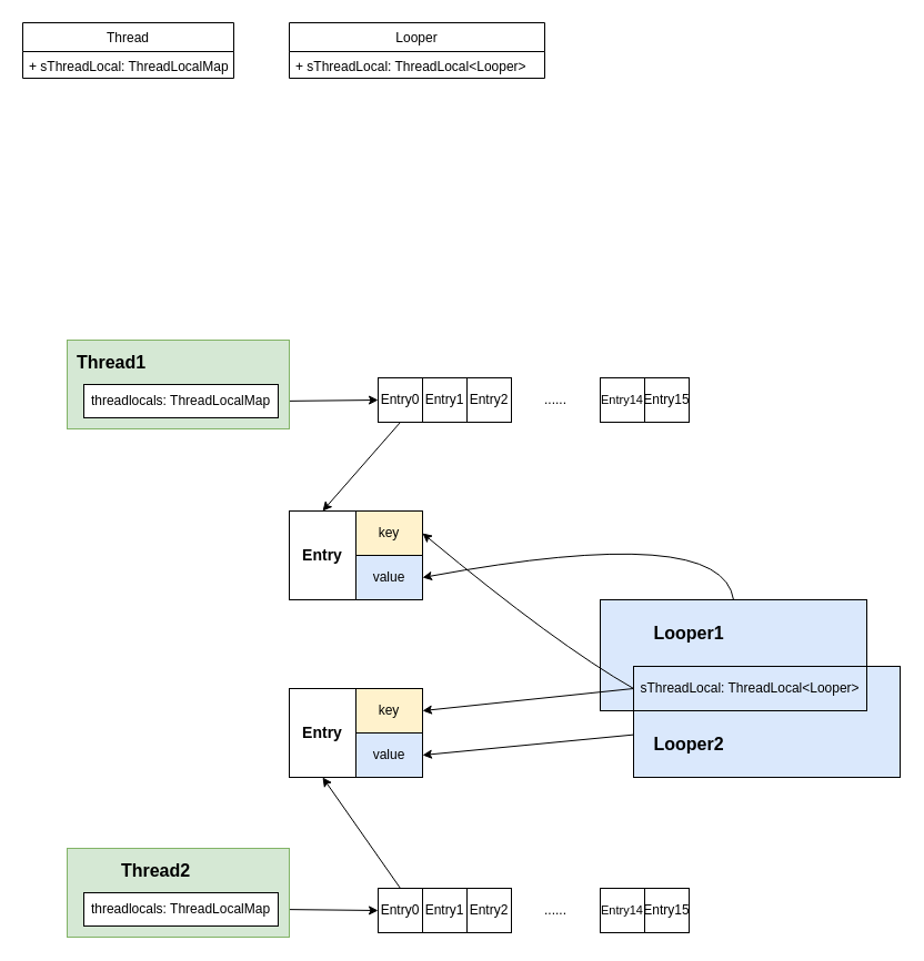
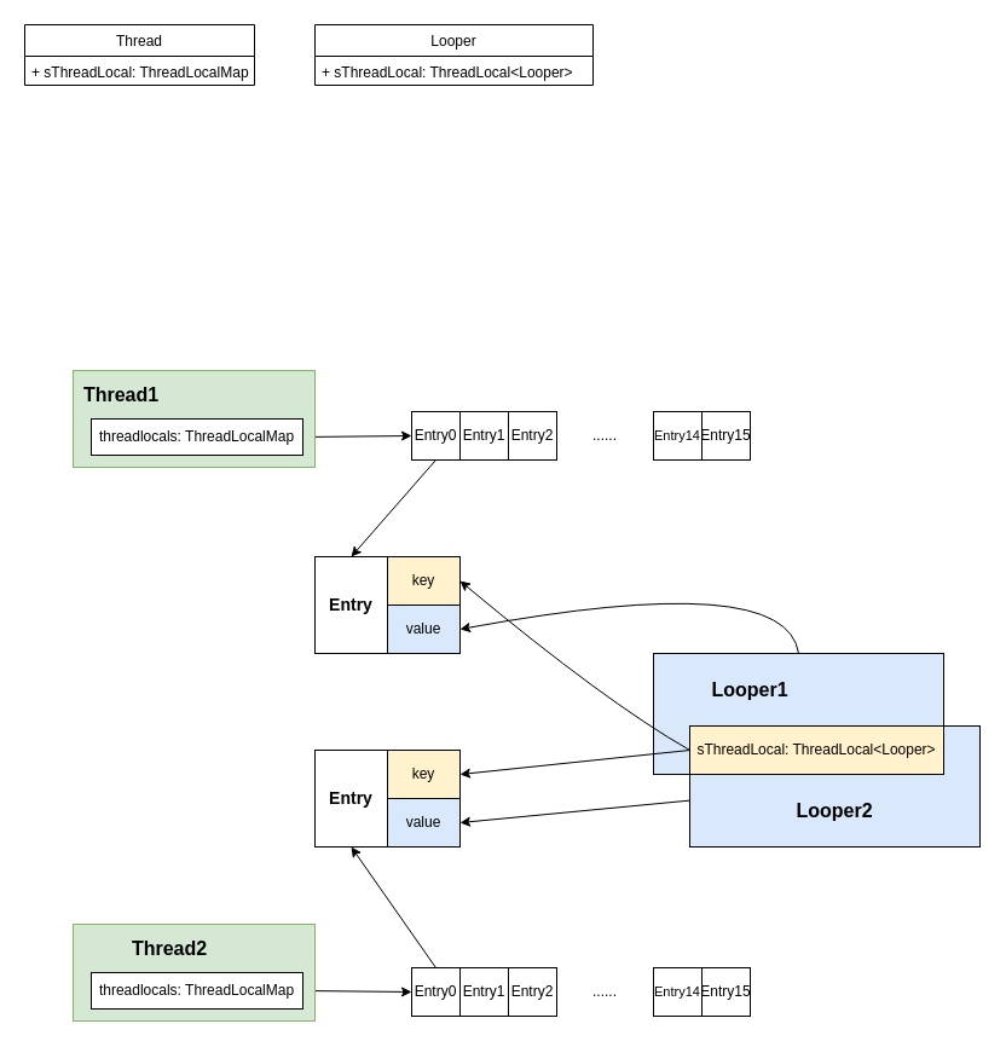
- <mxCell id="23" value="&lt;span style=&quot;text-align: left&quot;&gt;sThreadLocal: ThreadLocal&amp;lt;Looper&amp;gt;&lt;/span&gt;" style="rounded=0;whiteSpace=wrap;html=1;strokeColor=#000000;fillColor=#dae8fc;" vertex="1" parent="1"><mxGeometry x="570" y="600" width="210" height="40" as="geometry" /></mxCell>
+ <mxCell id="23" value="&lt;span style=&quot;text-align: left&quot;&gt;sThreadLocal: ThreadLocal&amp;lt;Looper&amp;gt;&lt;/span&gt;" style="rounded=0;whiteSpace=wrap;html=1;strokeColor=#000000;fillColor=#fff2cc;" vertex="1" parent="1"><mxGeometry x="570" y="600" width="210" height="40" as="geometry" /></mxCell>
- <mxCell id="24" value="&lt;b style=&quot;font-size: 16px&quot;&gt;Looper2&lt;/b&gt;" style="text;html=1;strokeColor=none;fillColor=none;align=center;verticalAlign=middle;whiteSpace=wrap;rounded=0;" vertex="1" parent="1"><mxGeometry x="600" y="660" width="40" height="20" as="geometry" /></mxCell>
+ <mxCell id="24" value="&lt;b style=&quot;font-size: 16px&quot;&gt;Looper2&lt;/b&gt;" style="text;html=1;strokeColor=none;fillColor=none;align=center;verticalAlign=middle;whiteSpace=wrap;rounded=0;" vertex="1" parent="1"><mxGeometry x="670" y="660" width="40" height="20" as="geometry" /></mxCell>
